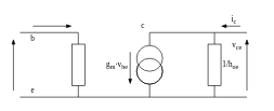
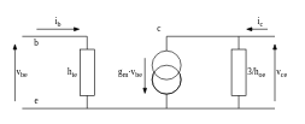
+ <mxCell id="17" value="i&lt;sub&gt;b&lt;/sub&gt;" style="text;html=1;strokeColor=none;fillColor=none;align=center;verticalAlign=middle;whiteSpace=wrap;rounded=0;fontFamily=Charter;" vertex="1" parent="1"><mxGeometry x="70" y="20" width="20" height="20" as="geometry" /></mxCell>
- <mxCell id="25" value="v&lt;sub&gt;ce&lt;/sub&gt;" style="text;html=1;strokeColor=none;fillColor=none;align=center;verticalAlign=middle;whiteSpace=wrap;rounded=0;fontFamily=Charter;" vertex="1" parent="1"><mxGeometry x="355" y="60" width="20" height="20" as="geometry" /></mxCell>
+ <mxCell id="25" value="v&lt;sub&gt;ce&lt;/sub&gt;" style="text;html=1;strokeColor=none;fillColor=none;align=center;verticalAlign=middle;whiteSpace=wrap;rounded=0;fontFamily=Charter;" vertex="1" parent="1"><mxGeometry x="380" y="90" width="20" height="20" as="geometry" /></mxCell>
+ <mxCell id="23" value="v&lt;sub&gt;be&lt;/sub&gt;" style="text;html=1;strokeColor=none;fillColor=none;align=center;verticalAlign=middle;whiteSpace=wrap;rounded=0;fontFamily=Charter;" vertex="1" parent="1"><mxGeometry x="20" y="90" width="20" height="20" as="geometry" /></mxCell>
+ <mxCell id="18" value="h&lt;sub&gt;ie&lt;/sub&gt;" style="text;html=1;strokeColor=none;fillColor=none;align=center;verticalAlign=middle;whiteSpace=wrap;rounded=0;fontFamily=Charter;" vertex="1" parent="1"><mxGeometry x="90" y="90" width="20" height="20" as="geometry" /></mxCell>
- <mxCell id="16" value="1/h&lt;sub&gt;oe&lt;/sub&gt;" style="text;html=1;strokeColor=none;fillColor=none;align=center;verticalAlign=middle;whiteSpace=wrap;rounded=0;fontFamily=Charter;" vertex="1" parent="1"><mxGeometry x="340" y="90" width="30" height="20" as="geometry" /></mxCell>
+ <mxCell id="16" value="3/h&lt;sub&gt;oe&lt;/sub&gt;" style="text;html=1;strokeColor=none;fillColor=none;align=center;verticalAlign=middle;whiteSpace=wrap;rounded=0;fontFamily=Charter;" vertex="1" parent="1"><mxGeometry x="340" y="90" width="30" height="20" as="geometry" /></mxCell>
